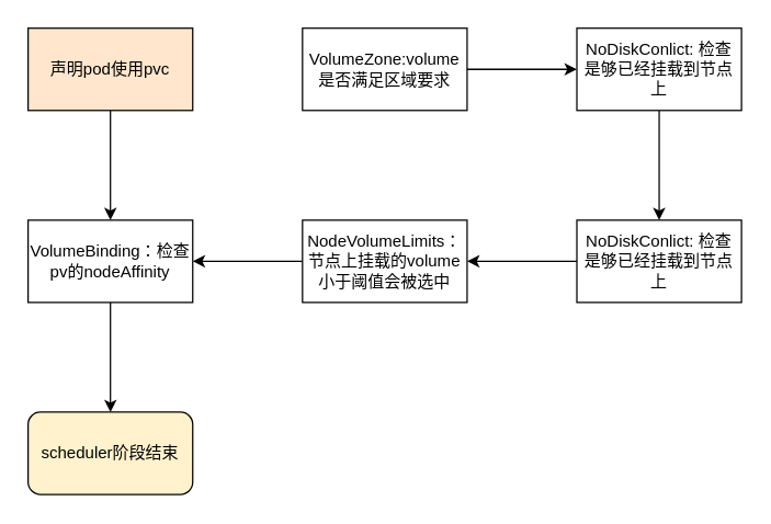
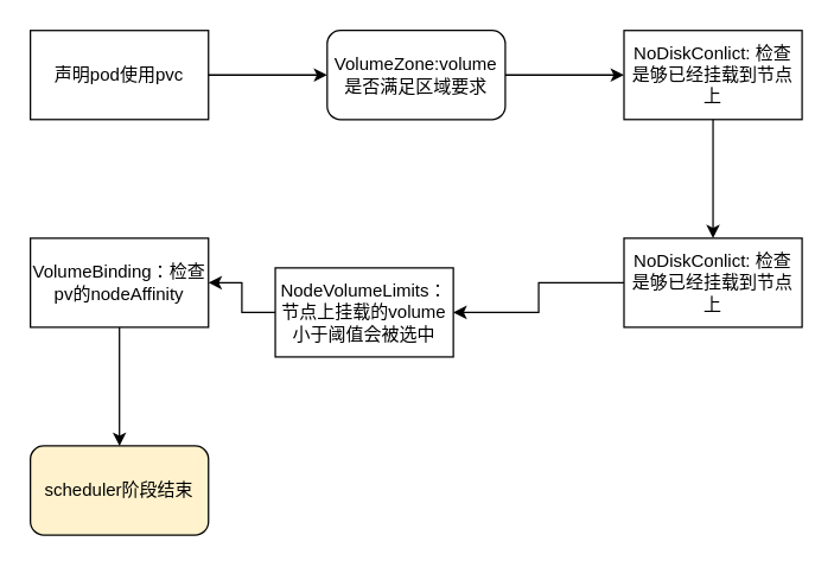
- <mxCell id="3" value="声明pod使用pvc" style="rounded=0;whiteSpace=wrap;html=1;fillColor=#ffe6cc;" vertex="1" parent="1"><mxGeometry x="20" y="20" width="120" height="60" as="geometry" /></mxCell>
+ <mxCell id="3" value="声明pod使用pvc" style="rounded=0;whiteSpace=wrap;html=1;" vertex="1" parent="1"><mxGeometry x="20" y="20" width="120" height="60" as="geometry" /></mxCell>
- <mxCell id="5" value="VolumeZone:volume是否满足区域要求" style="rounded=0;whiteSpace=wrap;html=1;" vertex="1" parent="1"><mxGeometry x="220" y="20" width="120" height="60" as="geometry" /></mxCell>
+ <mxCell id="5" value="VolumeZone:volume是否满足区域要求" style="whiteSpace=wrap;html=1;rounded=1;" vertex="1" parent="1"><mxGeometry x="220" y="20" width="120" height="60" as="geometry" /></mxCell>
- <mxCell id="2" value="" style="edgeStyle=orthogonalEdgeStyle;rounded=0;orthogonalLoop=1;jettySize=auto;html=1;" edge="1" parent="1" source="3" target="13"><mxGeometry relative="1" as="geometry" /></mxCell>
+ <mxCell id="2" value="" style="edgeStyle=orthogonalEdgeStyle;rounded=0;orthogonalLoop=1;jettySize=auto;html=1;" edge="1" parent="1" source="3" target="5"><mxGeometry relative="1" as="geometry" /></mxCell>
- <mxCell id="11" value="NodeVolumeLimits：节点上挂载的volume小于阈值会被选中" style="rounded=0;whiteSpace=wrap;html=1;" vertex="1" parent="1"><mxGeometry x="220" y="160" width="120" height="60" as="geometry" /></mxCell>
+ <mxCell id="11" value="NodeVolumeLimits：节点上挂载的volume小于阈值会被选中" style="rounded=0;whiteSpace=wrap;html=1;" vertex="1" parent="1"><mxGeometry x="185" y="180" width="120" height="60" as="geometry" /></mxCell>
